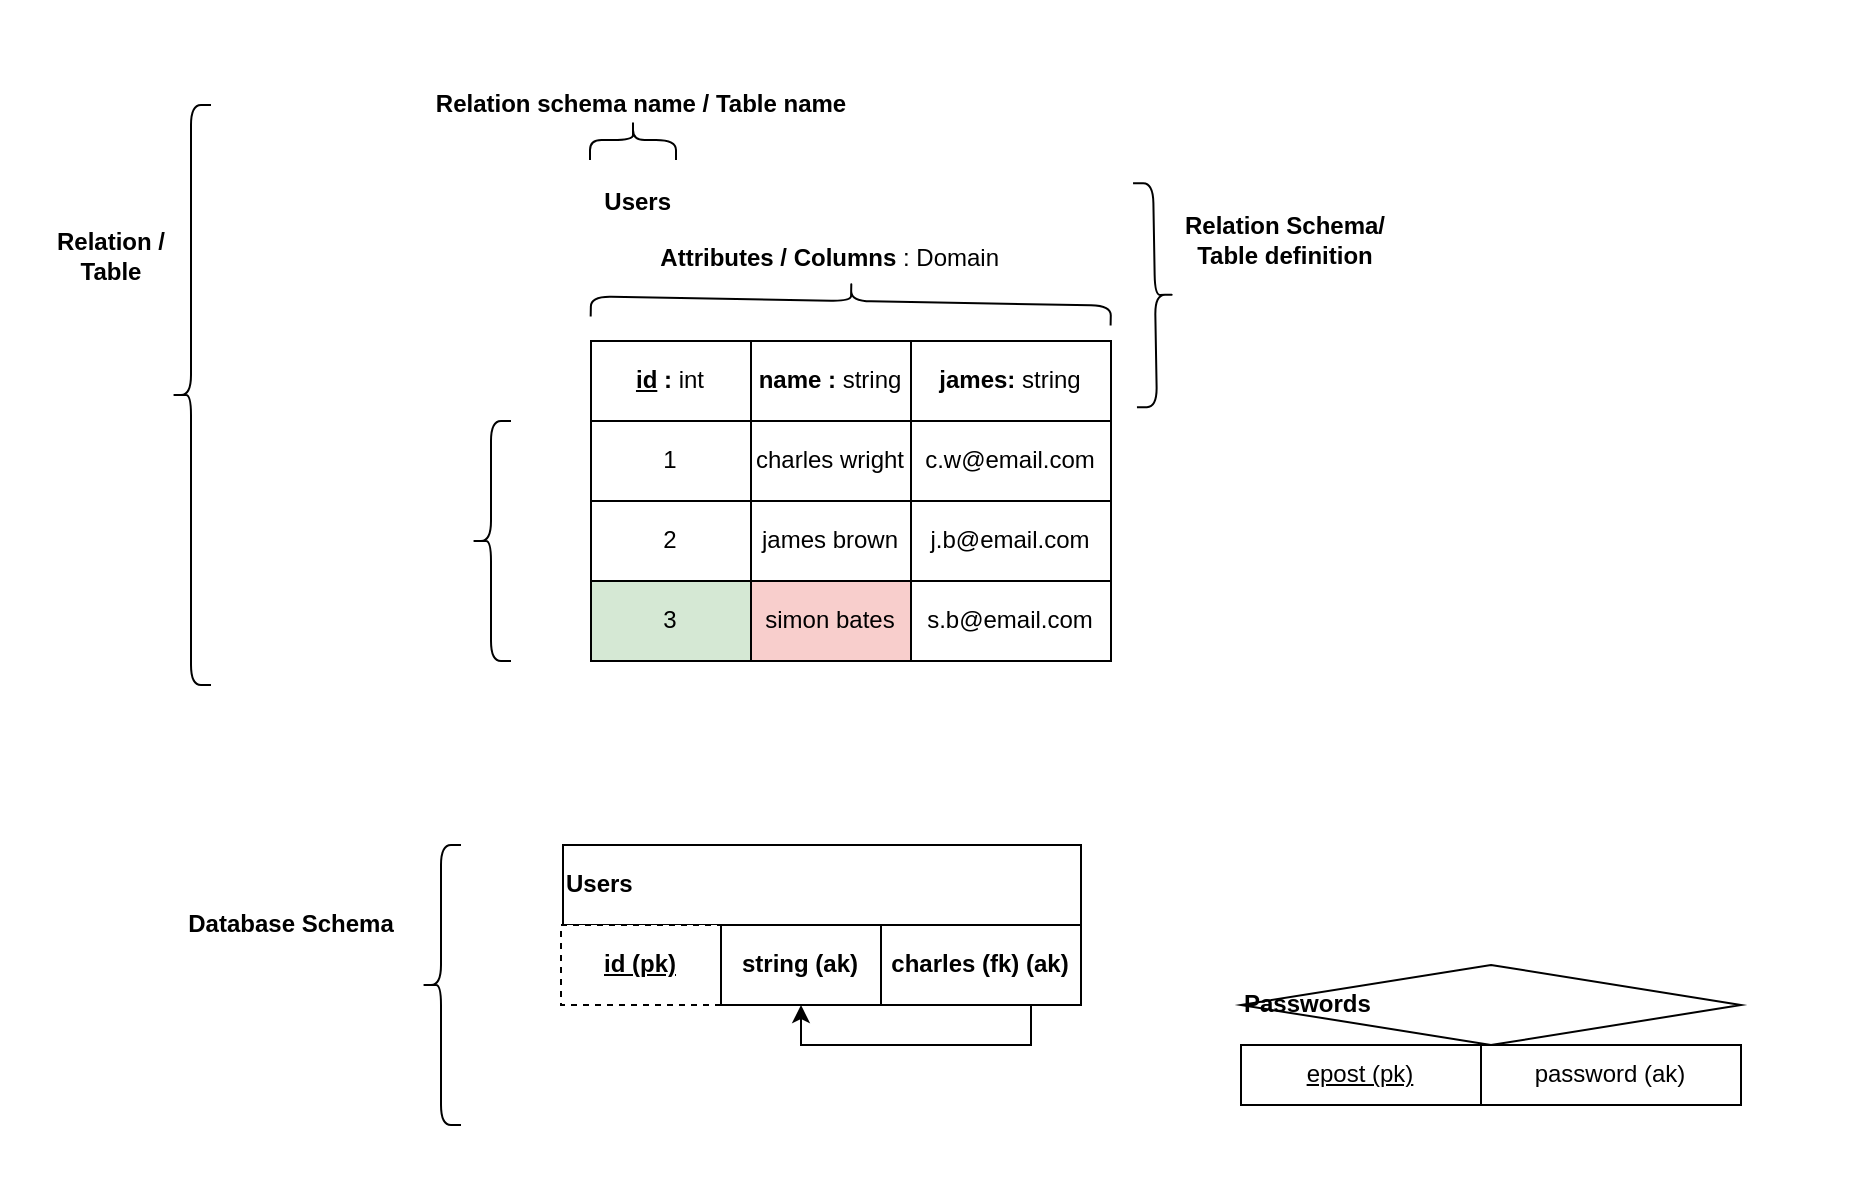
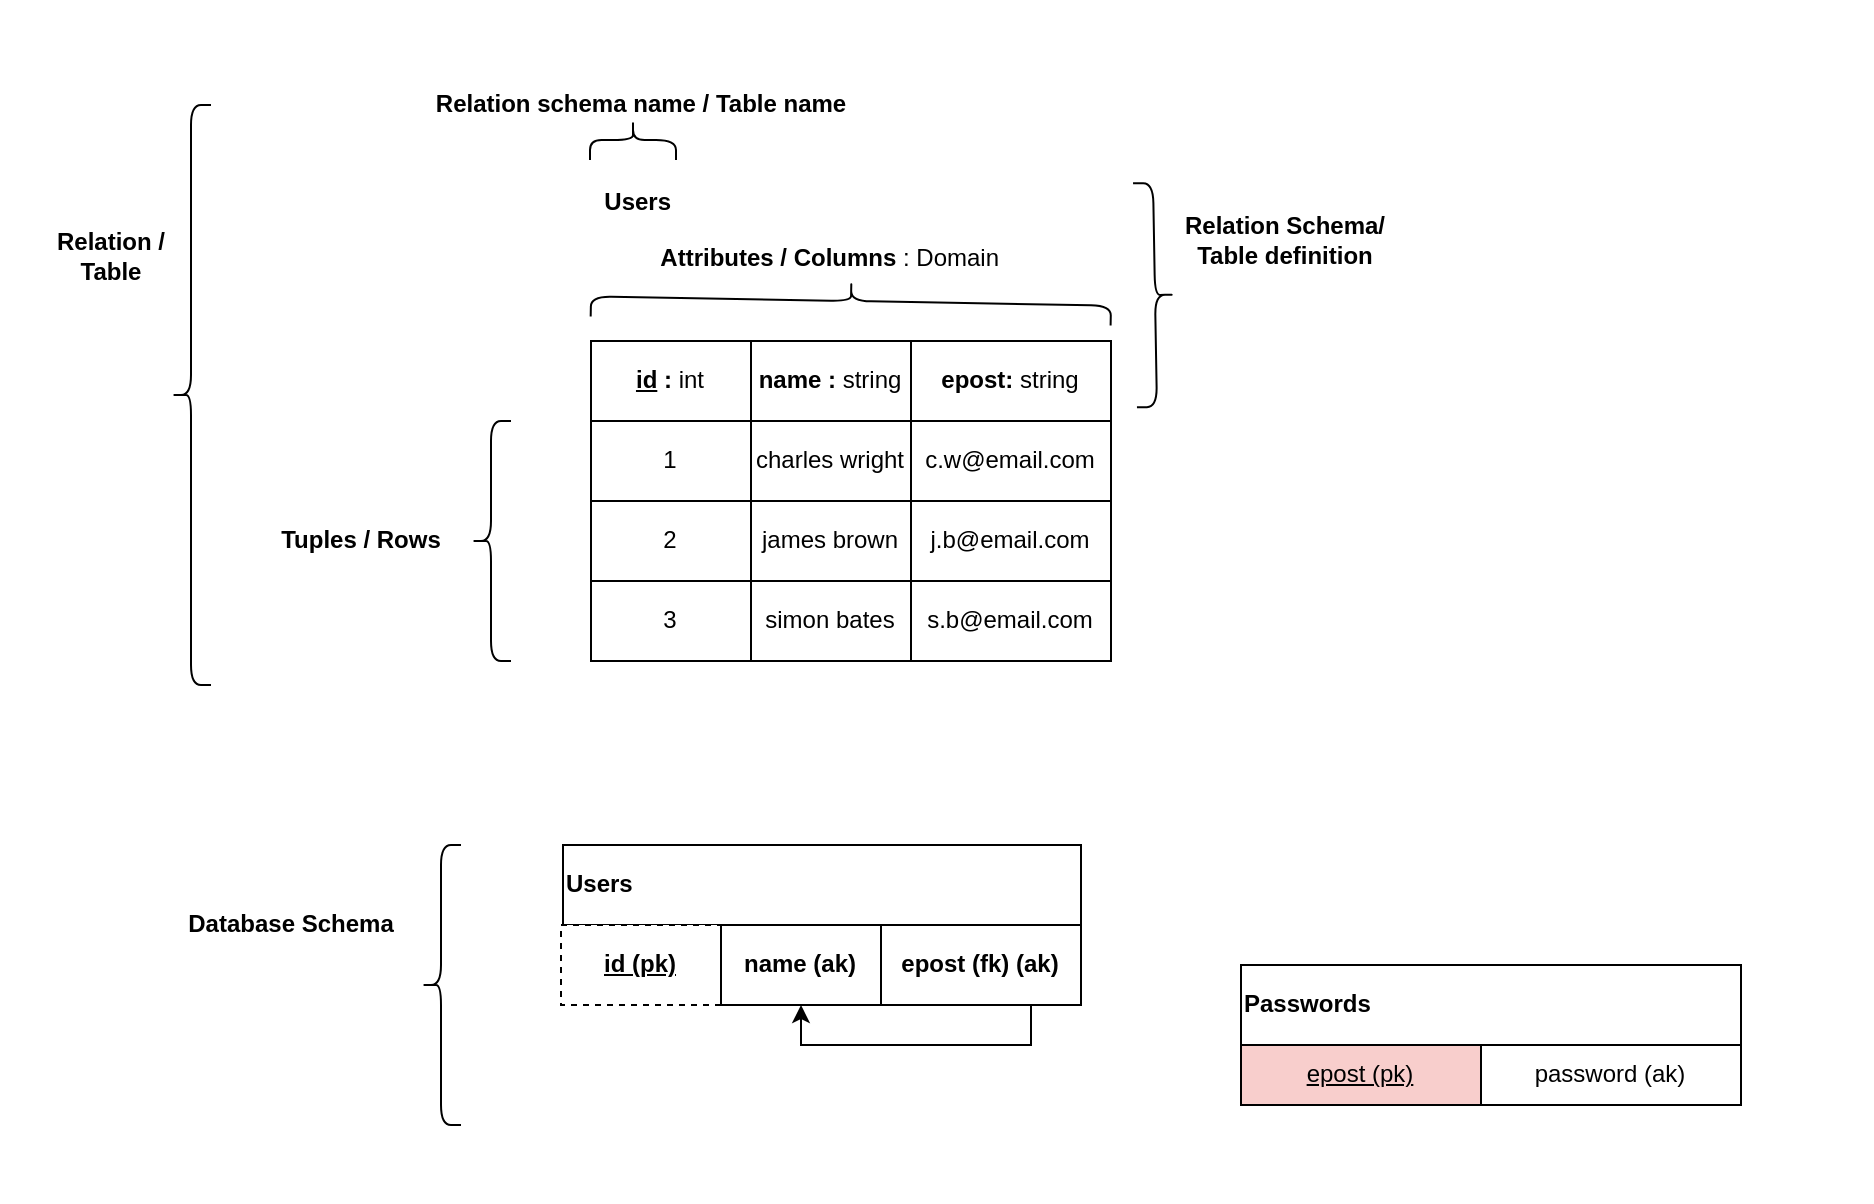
- <mxCell id="5" value="&lt;b&gt;james: &lt;/b&gt;string" style="rounded=0;whiteSpace=wrap;html=1;" vertex="1" parent="2"><mxGeometry x="160" width="100" height="40" as="geometry" /></mxCell>
+ <mxCell id="5" value="&lt;b&gt;epost: &lt;/b&gt;string" style="rounded=0;whiteSpace=wrap;html=1;" vertex="1" parent="2"><mxGeometry x="160" width="100" height="40" as="geometry" /></mxCell>
+ <mxCell id="16" value="&lt;b&gt;Tuples / Rows&lt;/b&gt;" style="text;html=1;align=center;verticalAlign=middle;resizable=0;points=[];;autosize=1;" vertex="1" parent="1"><mxGeometry x="130" y="260" width="100" height="20" as="geometry" /></mxCell>
- <mxCell id="9" value="3" style="rounded=0;whiteSpace=wrap;html=1;fillColor=#d5e8d4;" vertex="1" parent="1"><mxGeometry x="295" y="290" width="80" height="40" as="geometry" /></mxCell>
+ <mxCell id="9" value="3" style="rounded=0;whiteSpace=wrap;html=1;" vertex="1" parent="1"><mxGeometry x="295" y="290" width="80" height="40" as="geometry" /></mxCell>
- <mxCell id="10" value="simon bates" style="rounded=0;whiteSpace=wrap;html=1;fillColor=#f8cecc;" vertex="1" parent="1"><mxGeometry x="375" y="290" width="80" height="40" as="geometry" /></mxCell>
+ <mxCell id="10" value="simon bates" style="rounded=0;whiteSpace=wrap;html=1;" vertex="1" parent="1"><mxGeometry x="375" y="290" width="80" height="40" as="geometry" /></mxCell>
- <mxCell id="27" value="&lt;b&gt;string (ak)&lt;/b&gt;" style="rounded=0;whiteSpace=wrap;html=1;" vertex="1" parent="25"><mxGeometry x="80" width="80" height="40" as="geometry" /></mxCell>
+ <mxCell id="27" value="&lt;b&gt;name (ak)&lt;/b&gt;" style="rounded=0;whiteSpace=wrap;html=1;" vertex="1" parent="25"><mxGeometry x="80" width="80" height="40" as="geometry" /></mxCell>
- <mxCell id="28" value="&lt;b&gt;charles (fk) (ak)&lt;/b&gt;" style="rounded=0;whiteSpace=wrap;html=1;" vertex="1" parent="25"><mxGeometry x="160" width="100" height="40" as="geometry" /></mxCell>
+ <mxCell id="28" value="&lt;b&gt;epost (fk) (ak)&lt;/b&gt;" style="rounded=0;whiteSpace=wrap;html=1;" vertex="1" parent="25"><mxGeometry x="160" width="100" height="40" as="geometry" /></mxCell>
- <mxCell id="21" value="&lt;b&gt;Passwords&lt;/b&gt;" style="rhombus;whiteSpace=wrap;html=1;align=left;" vertex="1" parent="20"><mxGeometry x="125" y="12" width="250" height="40" as="geometry" /></mxCell>
+ <mxCell id="21" value="&lt;b&gt;Passwords&lt;/b&gt;" style="rounded=0;whiteSpace=wrap;html=1;align=left;" vertex="1" parent="20"><mxGeometry x="125" y="12" width="250" height="40" as="geometry" /></mxCell>
- <mxCell id="22" value="&lt;u&gt;epost (pk)&lt;/u&gt;" style="rounded=0;whiteSpace=wrap;html=1;" vertex="1" parent="20"><mxGeometry x="125" y="52" width="120" height="30" as="geometry" /></mxCell>
+ <mxCell id="22" value="&lt;u&gt;epost (pk)&lt;/u&gt;" style="rounded=0;whiteSpace=wrap;html=1;fillColor=#f8cecc;" vertex="1" parent="20"><mxGeometry x="125" y="52" width="120" height="30" as="geometry" /></mxCell>
